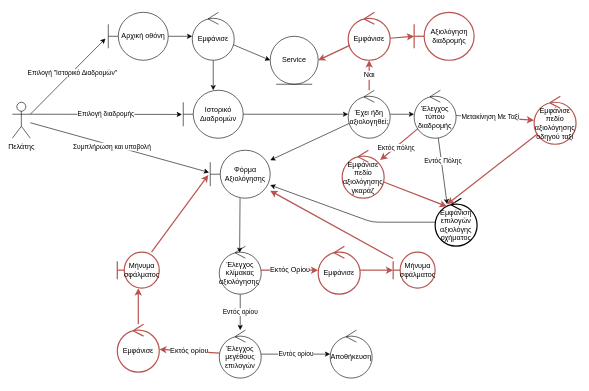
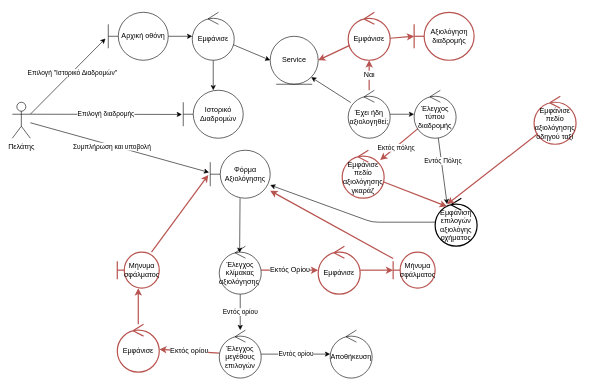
- <mxCell id="15" value="" style="edgeStyle=none;html=1;" parent="1" source="16" target="44" edge="1"><mxGeometry relative="1" as="geometry" /></mxCell>
- <mxCell id="12" style="edgeStyle=none;html=1;entryX=0;entryY=0.5;entryDx=0;entryDy=0;entryPerimeter=0;fontSize=12;fillColor=none;strokeColor=#b85450;strokeWidth=2;" parent="1" source="14" target="31" edge="1"><mxGeometry relative="1" as="geometry" /></mxCell>
- <mxCell id="13" value="Μετακίνηση Με Ταξί" style="edgeLabel;html=1;align=center;verticalAlign=middle;resizable=0;points=[];" parent="12" vertex="1" connectable="0"><mxGeometry x="-0.3" relative="1" as="geometry"><mxPoint x="11" as="offset" /></mxGeometry></mxCell>
- <mxCell id="42" style="edgeStyle=none;html=1;" parent="1" source="44" target="20" edge="1"><mxGeometry relative="1" as="geometry" /></mxCell>
+ <mxCell id="42" style="edgeStyle=none;html=1;entryX=1;entryY=1;entryDx=0;entryDy=0;" parent="1" source="44" target="48" edge="1"><mxGeometry relative="1" as="geometry" /></mxCell>
